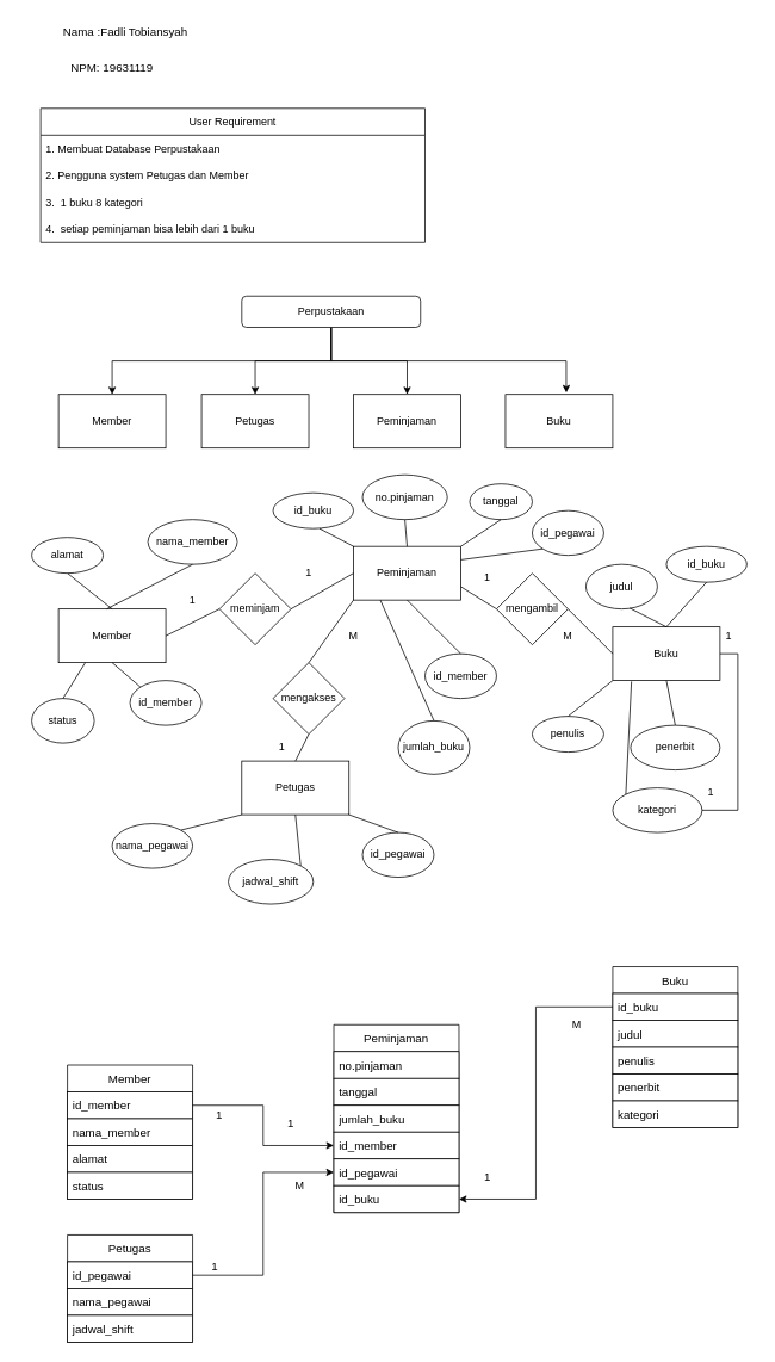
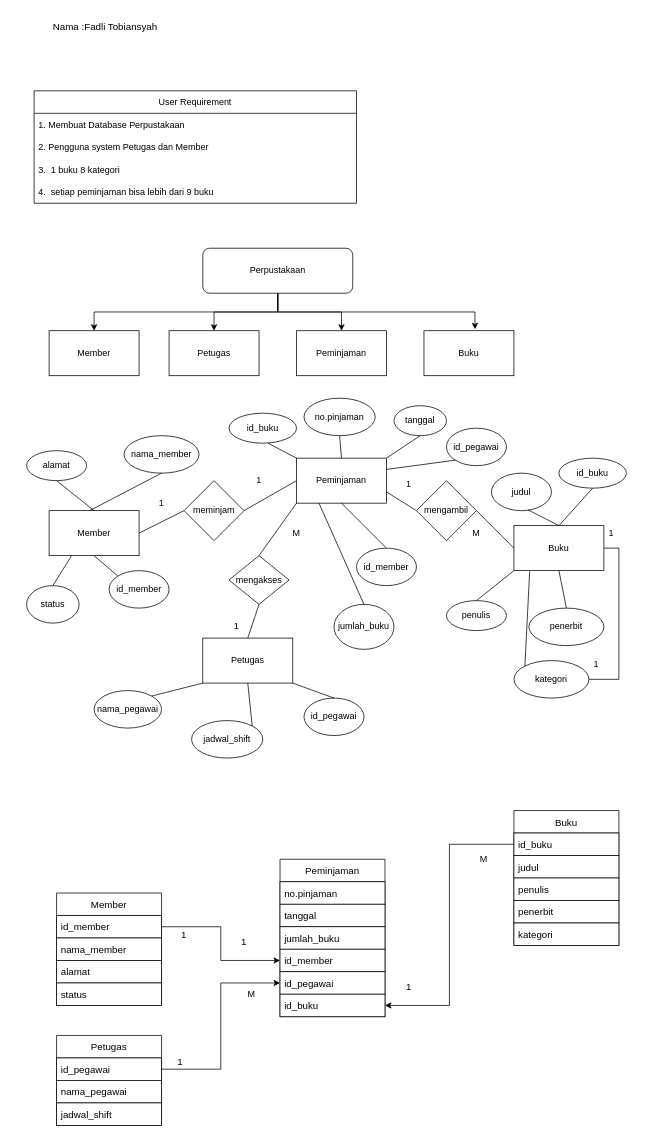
- <mxCell id="106" value="NPM: 19631119" style="text;html=1;strokeColor=none;fillColor=none;align=center;verticalAlign=middle;whiteSpace=wrap;rounded=0;fontSize=13;fontColor=default;" vertex="1" parent="1"><mxGeometry x="20" y="60" width="210" height="30" as="geometry" /></mxCell>
- <mxCell id="6" value="4.  setiap peminjaman bisa lebih dari 1 buku" style="text;strokeColor=none;fillColor=none;align=left;verticalAlign=middle;spacingLeft=4;spacingRight=4;overflow=hidden;points=[[0,0.5],[1,0.5]];portConstraint=eastwest;rotatable=0;fontColor=default;" parent="2" vertex="1"><mxGeometry y="120" width="430" height="30" as="geometry" /></mxCell>
+ <mxCell id="6" value="4.  setiap peminjaman bisa lebih dari 9 buku" style="text;strokeColor=none;fillColor=none;align=left;verticalAlign=middle;spacingLeft=4;spacingRight=4;overflow=hidden;points=[[0,0.5],[1,0.5]];portConstraint=eastwest;rotatable=0;fontColor=default;" parent="2" vertex="1"><mxGeometry y="120" width="430" height="30" as="geometry" /></mxCell>
- <mxCell id="11" value="Perpustakaan" style="rounded=1;whiteSpace=wrap;html=1;fontColor=default;fillColor=default;strokeColor=default;labelBackgroundColor=default;" parent="1" vertex="1"><mxGeometry x="270" y="330" width="200" height="35" as="geometry" /></mxCell>
+ <mxCell id="11" value="Perpustakaan" style="rounded=1;whiteSpace=wrap;html=1;fontColor=default;fillColor=default;strokeColor=default;labelBackgroundColor=default;" parent="1" vertex="1"><mxGeometry x="270" y="330" width="200" height="60" as="geometry" /></mxCell>
- <mxCell id="58" value="mengakses" style="rhombus;whiteSpace=wrap;html=1;fontColor=default;strokeColor=default;fillColor=default;" vertex="1" parent="1"><mxGeometry x="305" y="740" width="80" height="80" as="geometry" /></mxCell>
+ <mxCell id="58" value="mengakses" style="rhombus;whiteSpace=wrap;html=1;fontColor=default;strokeColor=default;fillColor=default;" vertex="1" parent="1"><mxGeometry x="305" y="740" width="80" height="65" as="geometry" /></mxCell>
